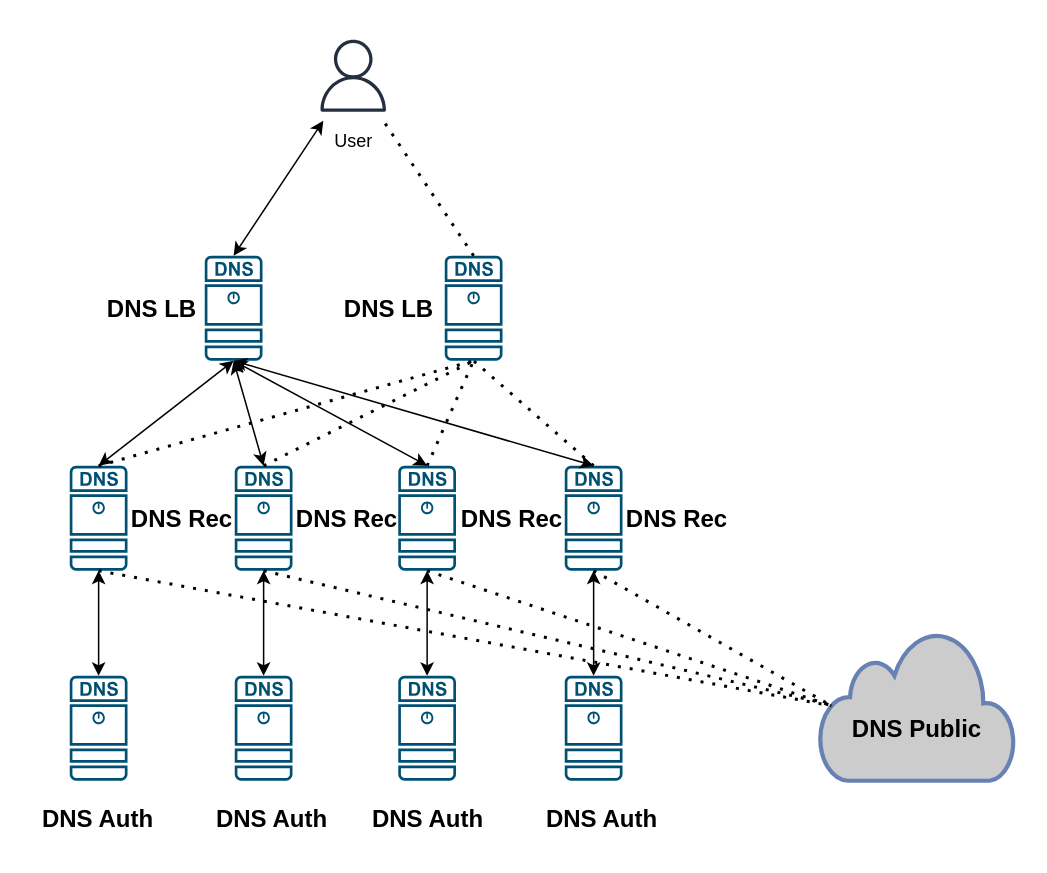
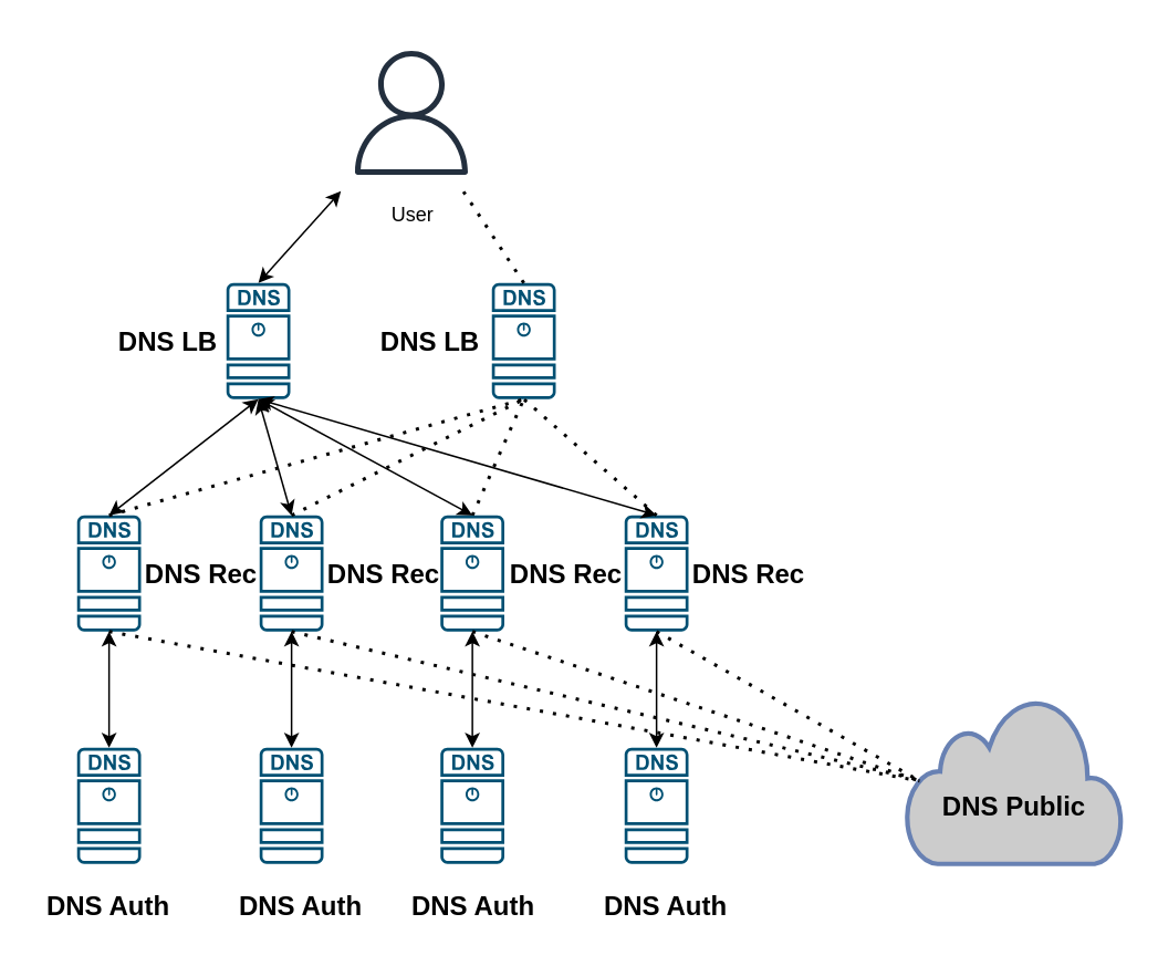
- <mxCell id="3" value="User" style="sketch=0;outlineConnect=0;fontColor=default;gradientColor=none;strokeColor=#232F3E;fillColor=#ffffff;dashed=0;verticalLabelPosition=bottom;verticalAlign=top;align=center;fontSize=12;fontStyle=0;aspect=fixed;shape=mxgraph.aws4.resourceIcon;resIcon=mxgraph.aws4.user;labelBackgroundColor=#FFFFFF;html=1;" vertex="1" parent="1"><mxGeometry x="205" y="20" width="60" height="60" as="geometry" /></mxCell>
+ <mxCell id="3" value="User" style="sketch=0;outlineConnect=0;fontColor=default;gradientColor=none;strokeColor=#232F3E;fillColor=#ffffff;dashed=0;verticalLabelPosition=bottom;verticalAlign=top;align=center;fontSize=12;fontStyle=0;aspect=fixed;shape=mxgraph.aws4.resourceIcon;resIcon=mxgraph.aws4.user;labelBackgroundColor=#FFFFFF;html=1;" vertex="1" parent="1"><mxGeometry x="205" y="20" width="85" height="95" as="geometry" /></mxCell>
